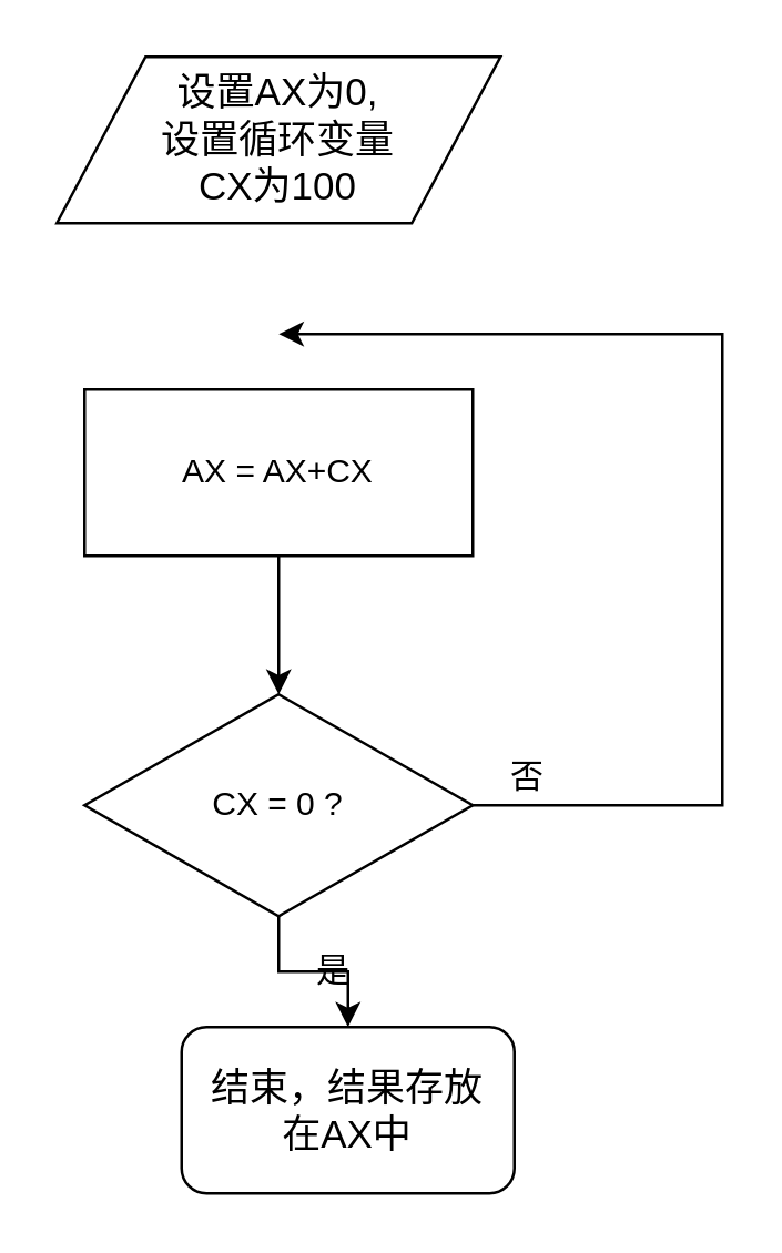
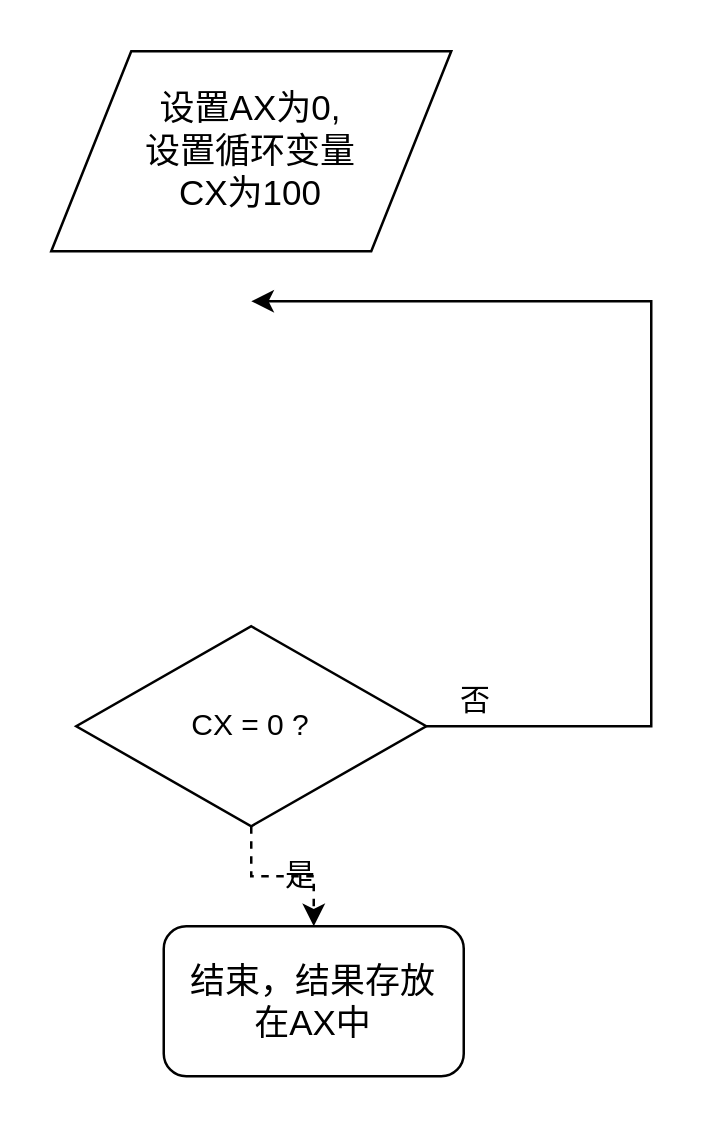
- <mxCell id="2" value="&lt;font style=&quot;font-size: 14px&quot;&gt;设置AX为0,&lt;br&gt;设置循环变量&lt;br&gt;CX为100&lt;/font&gt;" style="shape=parallelogram;perimeter=parallelogramPerimeter;whiteSpace=wrap;html=1;" vertex="1" parent="1"><mxGeometry x="20" y="20" width="160" height="60" as="geometry" /></mxCell>
+ <mxCell id="2" value="&lt;font style=&quot;font-size: 14px&quot;&gt;设置AX为0,&lt;br&gt;设置循环变量&lt;br&gt;CX为100&lt;/font&gt;" style="shape=parallelogram;perimeter=parallelogramPerimeter;whiteSpace=wrap;html=1;" vertex="1" parent="1"><mxGeometry x="20" y="20" width="160" height="80" as="geometry" /></mxCell>
- <mxCell id="4" value="AX = AX+CX" style="rounded=0;whiteSpace=wrap;html=1;" vertex="1" parent="1"><mxGeometry x="30" y="140" width="140" height="60" as="geometry" /></mxCell>
- <mxCell id="3" value="" style="edgeStyle=orthogonalEdgeStyle;rounded=0;orthogonalLoop=1;jettySize=auto;html=1;entryX=0.5;entryY=0;entryDx=0;entryDy=0;" edge="1" parent="1" source="4" target="7"><mxGeometry relative="1" as="geometry"><mxPoint x="110" y="280" as="targetPoint" /></mxGeometry></mxCell>
- <mxCell id="6" value="" style="edgeStyle=orthogonalEdgeStyle;rounded=0;orthogonalLoop=1;jettySize=auto;html=1;entryX=0.5;entryY=0;entryDx=0;entryDy=0;" edge="1" parent="1" source="7" target="10"><mxGeometry relative="1" as="geometry"><mxPoint x="100" y="410" as="targetPoint" /></mxGeometry></mxCell>
+ <mxCell id="6" value="" style="edgeStyle=orthogonalEdgeStyle;rounded=0;orthogonalLoop=1;jettySize=auto;html=1;entryX=0.5;entryY=0;entryDx=0;entryDy=0;dashed=1;" edge="1" parent="1" source="7" target="10"><mxGeometry relative="1" as="geometry"><mxPoint x="100" y="410" as="targetPoint" /></mxGeometry></mxCell>
